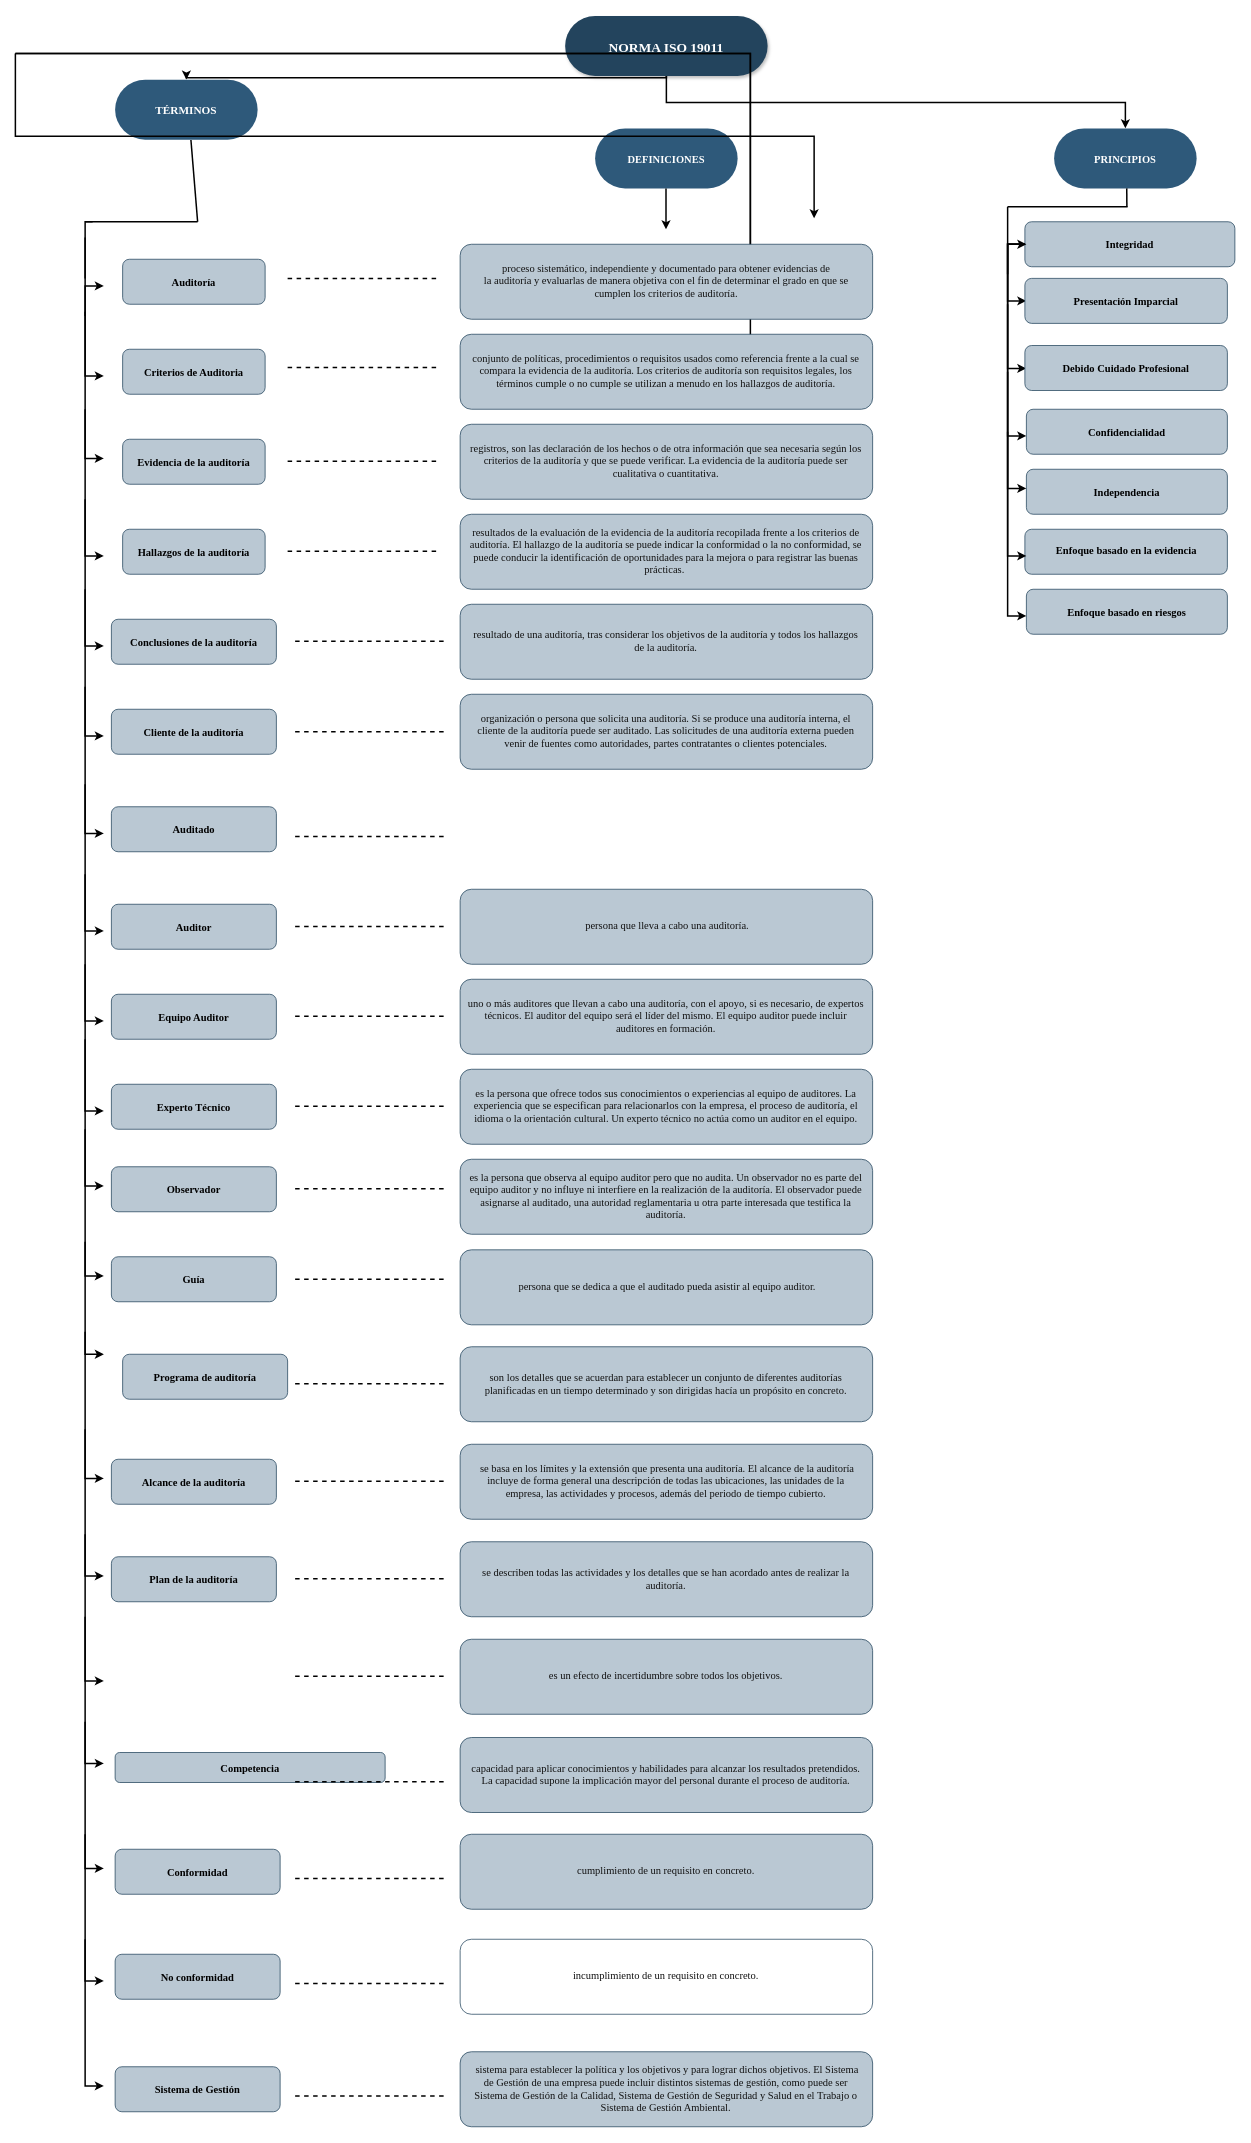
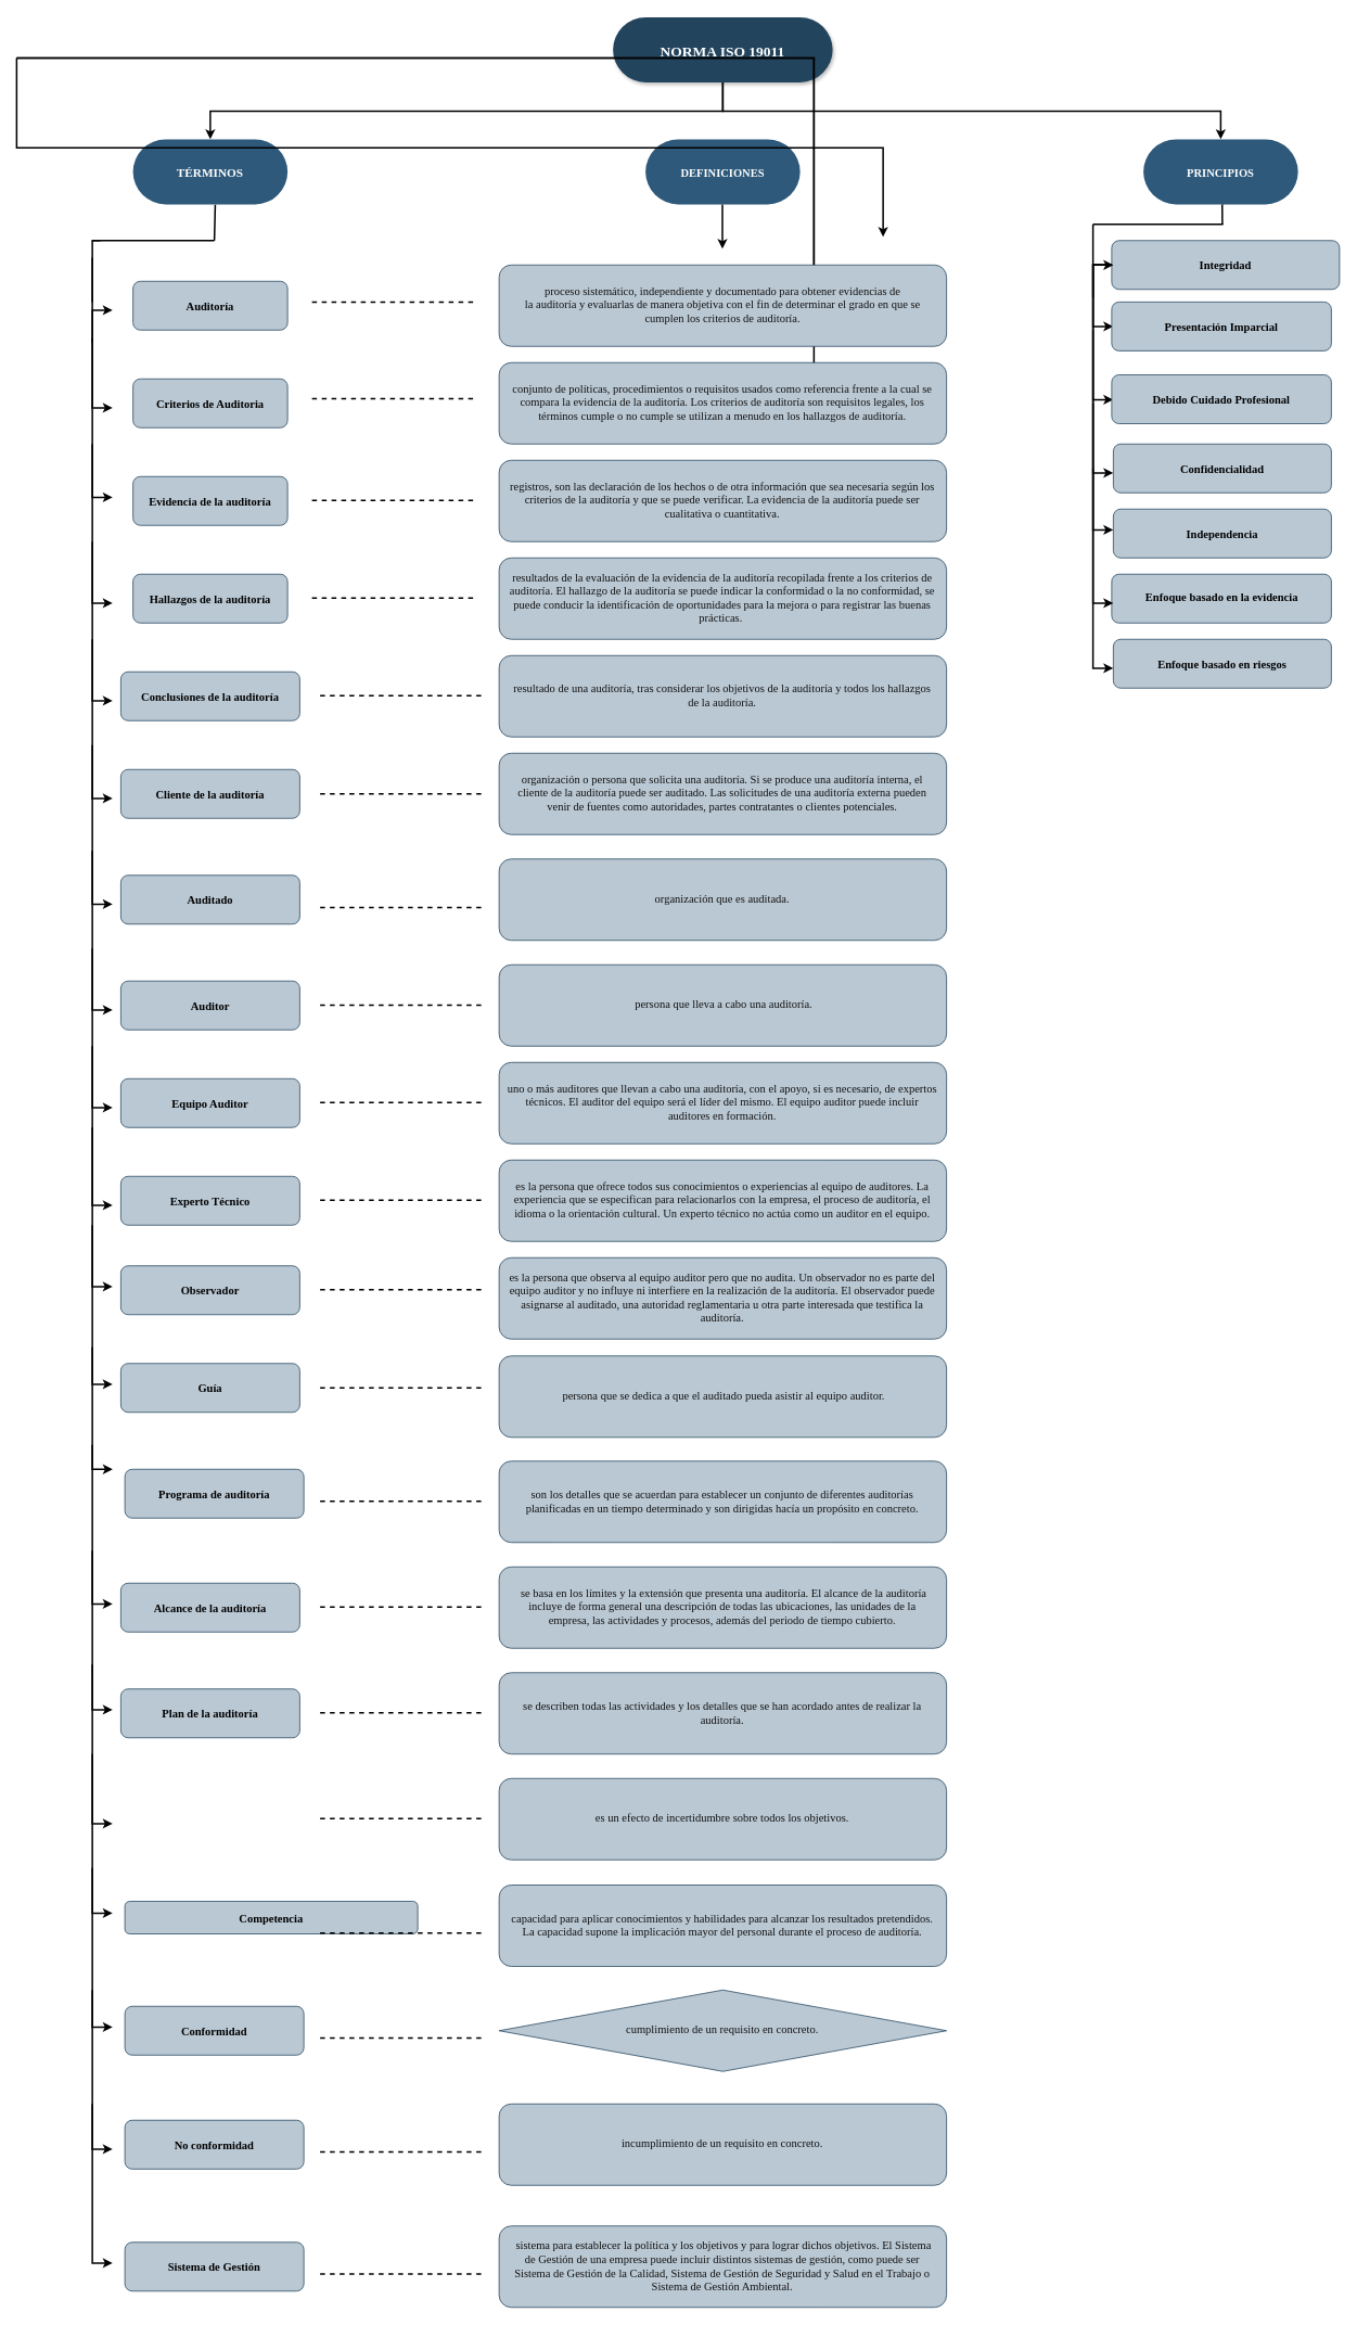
- <mxCell id="6" value="TÉRMINOS" style="rounded=1;gradientColor=none;strokeColor=none;fontColor=#FFFFFF;fontStyle=1;fontFamily=Tahoma;fontSize=15;arcSize=50;fillColor=#2E597A;" parent="1" vertex="1"><mxGeometry x="153" y="105.5" width="190" height="80" as="geometry" /></mxCell>
+ <mxCell id="6" value="TÉRMINOS" style="rounded=1;gradientColor=none;strokeColor=none;fontColor=#FFFFFF;fontStyle=1;fontFamily=Tahoma;fontSize=15;arcSize=50;fillColor=#2E597A;" parent="1" vertex="1"><mxGeometry x="163" y="170.5" width="190" height="80" as="geometry" /></mxCell>
+ <mxCell id="54" value="organización que es auditada." style="rounded=1;strokeColor=#23445d;fontStyle=0;fontFamily=Tahoma;fontSize=14;fillColor=#bac8d3;labelBackgroundColor=none;fontColor=#121212;whiteSpace=wrap;labelBorderColor=none;spacingLeft=9;spacingRight=10;" vertex="1" parent="1"><mxGeometry x="613" y="1055" width="550" height="100" as="geometry" /></mxCell>
- <mxCell id="70" value="Programa de auditoría" style="rounded=1;strokeColor=#23445d;fontStyle=1;fontFamily=Tahoma;fontSize=14;fillColor=#bac8d3;" vertex="1" parent="1"><mxGeometry x="163" y="1805" width="220" height="60" as="geometry" /></mxCell>
+ <mxCell id="70" value="Programa de auditoría" style="rounded=1;strokeColor=#23445d;fontStyle=1;fontFamily=Tahoma;fontSize=14;fillColor=#bac8d3;" vertex="1" parent="1"><mxGeometry x="153" y="1805" width="220" height="60" as="geometry" /></mxCell>
- <mxCell id="86" value="cumplimiento de un requisito en concreto." style="rounded=1;strokeColor=#23445d;fontStyle=0;fontFamily=Tahoma;fontSize=14;fillColor=#bac8d3;labelBackgroundColor=none;fontColor=#121212;whiteSpace=wrap;labelBorderColor=none;spacingLeft=9;spacingRight=10;" vertex="1" parent="1"><mxGeometry x="613" y="2445" width="550" height="100" as="geometry" /></mxCell>
+ <mxCell id="86" value="cumplimiento de un requisito en concreto." style="rhombus;strokeColor=#23445d;fontStyle=0;fontFamily=Tahoma;fontSize=14;fillColor=#bac8d3;labelBackgroundColor=none;fontColor=#121212;whiteSpace=wrap;labelBorderColor=none;spacingLeft=9;spacingRight=10;" vertex="1" parent="1"><mxGeometry x="613" y="2445" width="550" height="100" as="geometry" /></mxCell>
- <mxCell id="89" value="incumplimiento de un requisito en concreto." style="rounded=1;strokeColor=#23445d;fontStyle=0;fontFamily=Tahoma;fontSize=14;fillColor=#ffffff;labelBackgroundColor=none;fontColor=#121212;whiteSpace=wrap;labelBorderColor=none;spacingLeft=9;spacingRight=10;" vertex="1" parent="1"><mxGeometry x="613" y="2585" width="550" height="100" as="geometry" /></mxCell>
+ <mxCell id="89" value="incumplimiento de un requisito en concreto." style="rounded=1;strokeColor=#23445d;fontStyle=0;fontFamily=Tahoma;fontSize=14;fillColor=#bac8d3;labelBackgroundColor=none;fontColor=#121212;whiteSpace=wrap;labelBorderColor=none;spacingLeft=9;spacingRight=10;" vertex="1" parent="1"><mxGeometry x="613" y="2585" width="550" height="100" as="geometry" /></mxCell>
